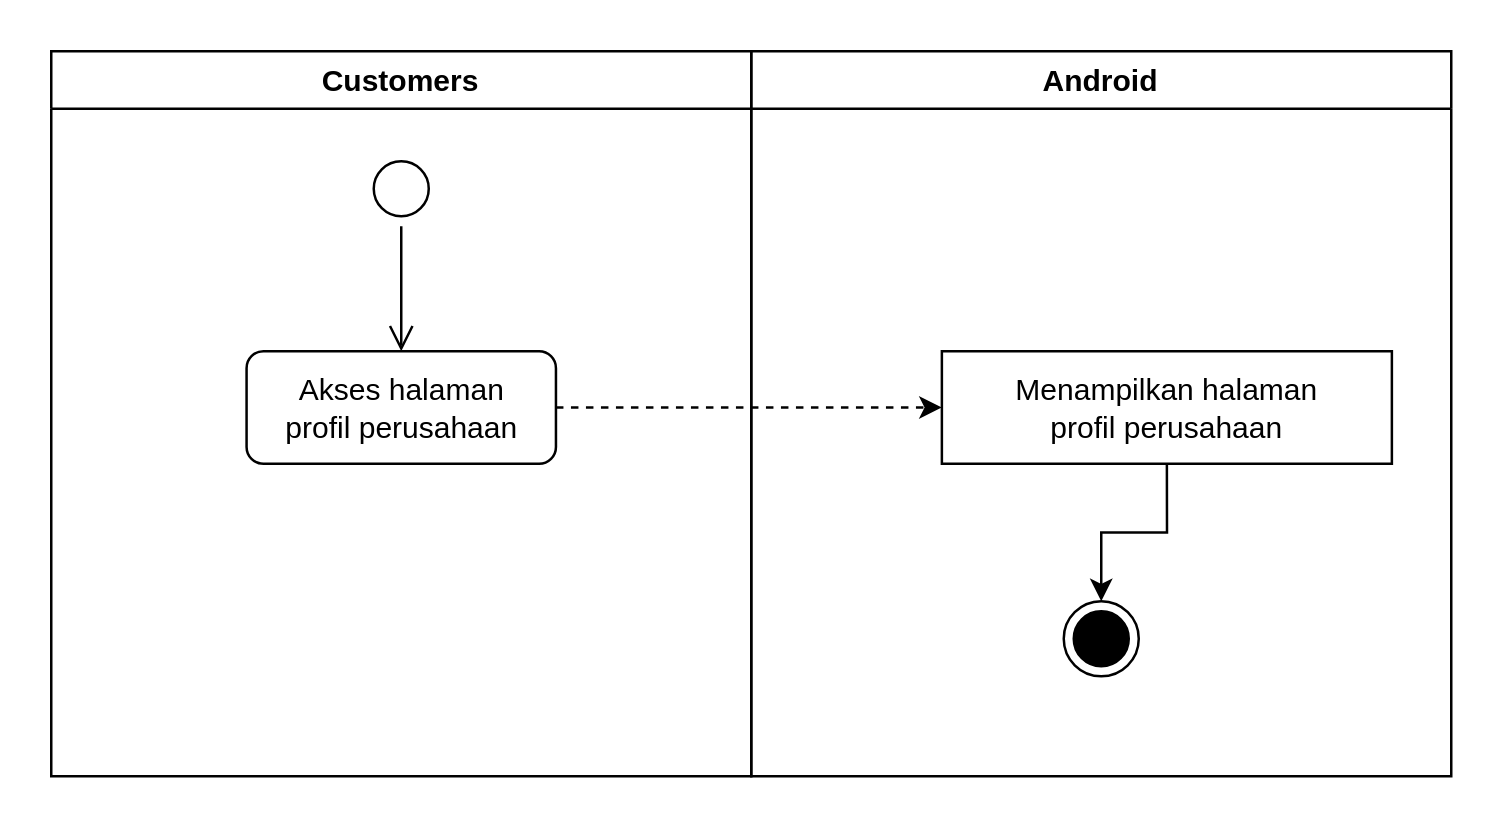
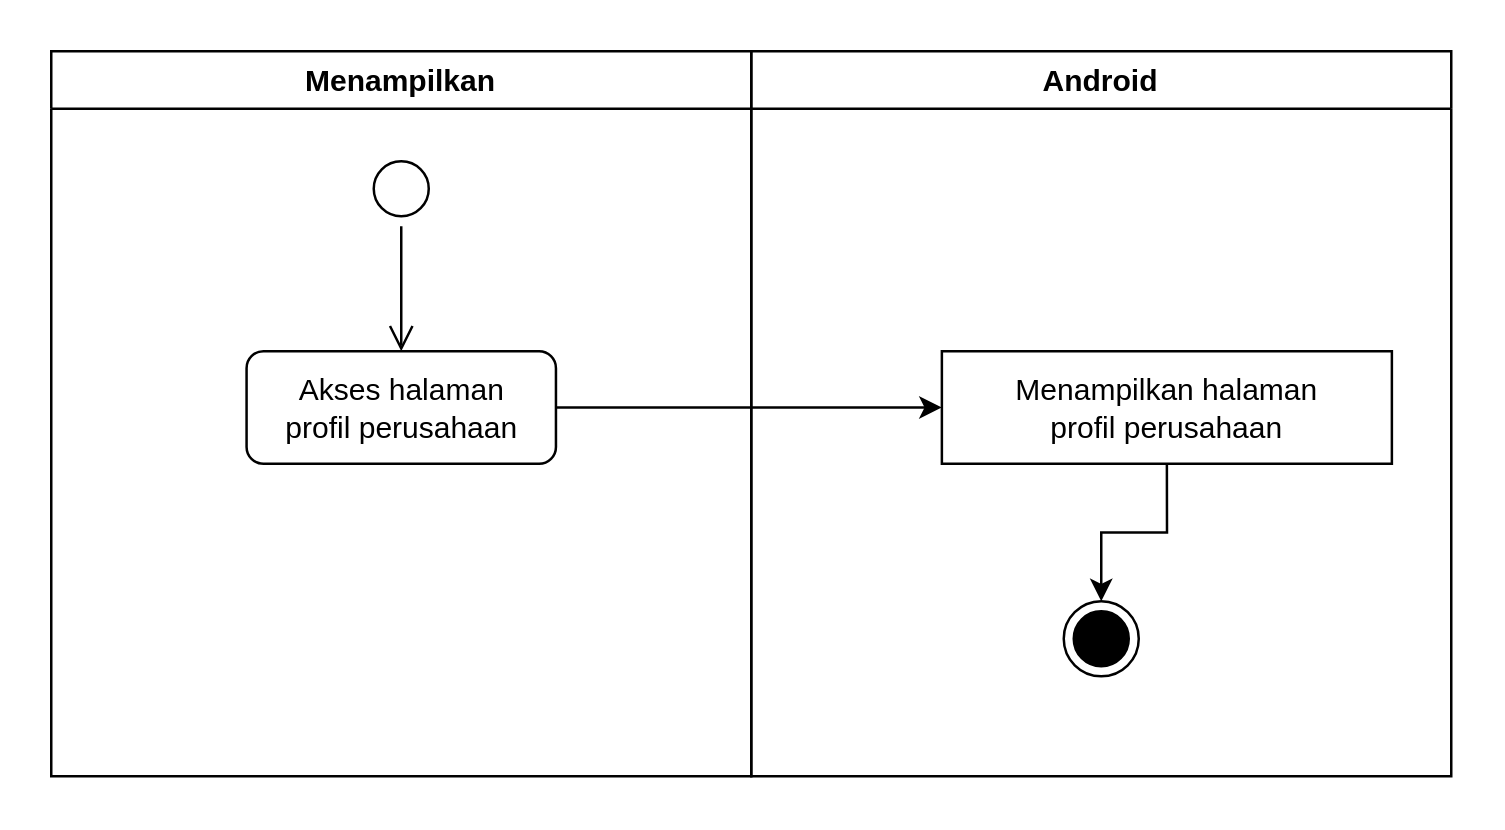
- <mxCell id="6" value="Customers" style="swimlane;fillColor=none;startSize=23;" parent="1" vertex="1"><mxGeometry x="20" y="20" width="280" height="290" as="geometry" /></mxCell>
+ <mxCell id="6" value="Menampilkan" style="swimlane;fillColor=none;startSize=23;" parent="1" vertex="1"><mxGeometry x="20" y="20" width="280" height="290" as="geometry" /></mxCell>
- <mxCell id="10" style="edgeStyle=orthogonalEdgeStyle;rounded=0;orthogonalLoop=1;jettySize=auto;html=1;exitX=1;exitY=0.5;exitDx=0;exitDy=0;entryX=0;entryY=0.5;entryDx=0;entryDy=0;dashed=1;" parent="1" source="9" target="4" edge="1"><mxGeometry relative="1" as="geometry" /></mxCell>
+ <mxCell id="10" style="edgeStyle=orthogonalEdgeStyle;rounded=0;orthogonalLoop=1;jettySize=auto;html=1;exitX=1;exitY=0.5;exitDx=0;exitDy=0;entryX=0;entryY=0.5;entryDx=0;entryDy=0;" parent="1" source="9" target="4" edge="1"><mxGeometry relative="1" as="geometry" /></mxCell>
